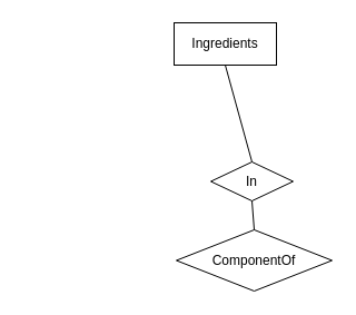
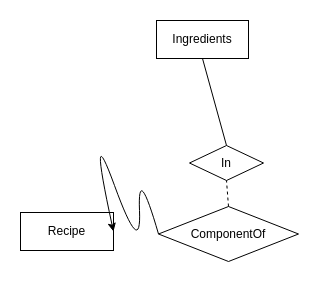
- <mxCell id="6" value="" style="endArrow=none;html=1;rounded=0;exitX=0.5;exitY=0;exitDx=0;exitDy=0;entryX=0.5;entryY=1;entryDx=0;entryDy=0;" edge="1" parent="1" source="3" target="5"><mxGeometry width="50" height="50" relative="1" as="geometry"><mxPoint x="87" y="161" as="sourcePoint" /><mxPoint x="137" y="111" as="targetPoint" /></mxGeometry></mxCell>
+ <mxCell id="6" value="" style="endArrow=none;html=1;rounded=0;exitX=0.5;exitY=0;exitDx=0;exitDy=0;entryX=0.5;entryY=1;entryDx=0;entryDy=0;dashed=1;" edge="1" parent="1" source="3" target="5"><mxGeometry width="50" height="50" relative="1" as="geometry"><mxPoint x="87" y="161" as="sourcePoint" /><mxPoint x="137" y="111" as="targetPoint" /></mxGeometry></mxCell>
+ <mxCell id="8" value="" style="curved=1;endArrow=classic;html=1;rounded=0;exitX=0;exitY=0.5;exitDx=0;exitDy=0;entryX=1;entryY=0.5;entryDx=0;entryDy=0;" edge="1" parent="1" source="3" target="2"><mxGeometry width="50" height="50" relative="1" as="geometry"><mxPoint x="87" y="161" as="sourcePoint" /><mxPoint x="100" y="143" as="targetPoint" /><Array as="points"><mxPoint x="137" y="161" /><mxPoint x="141" y="259" /><mxPoint x="87" y="111" /></Array></mxGeometry></mxCell>
+ <mxCell id="2" value="Recipe" style="rounded=0;whiteSpace=wrap;html=1;" vertex="1" parent="1"><mxGeometry x="20" y="212" width="93" height="38" as="geometry" /></mxCell>
